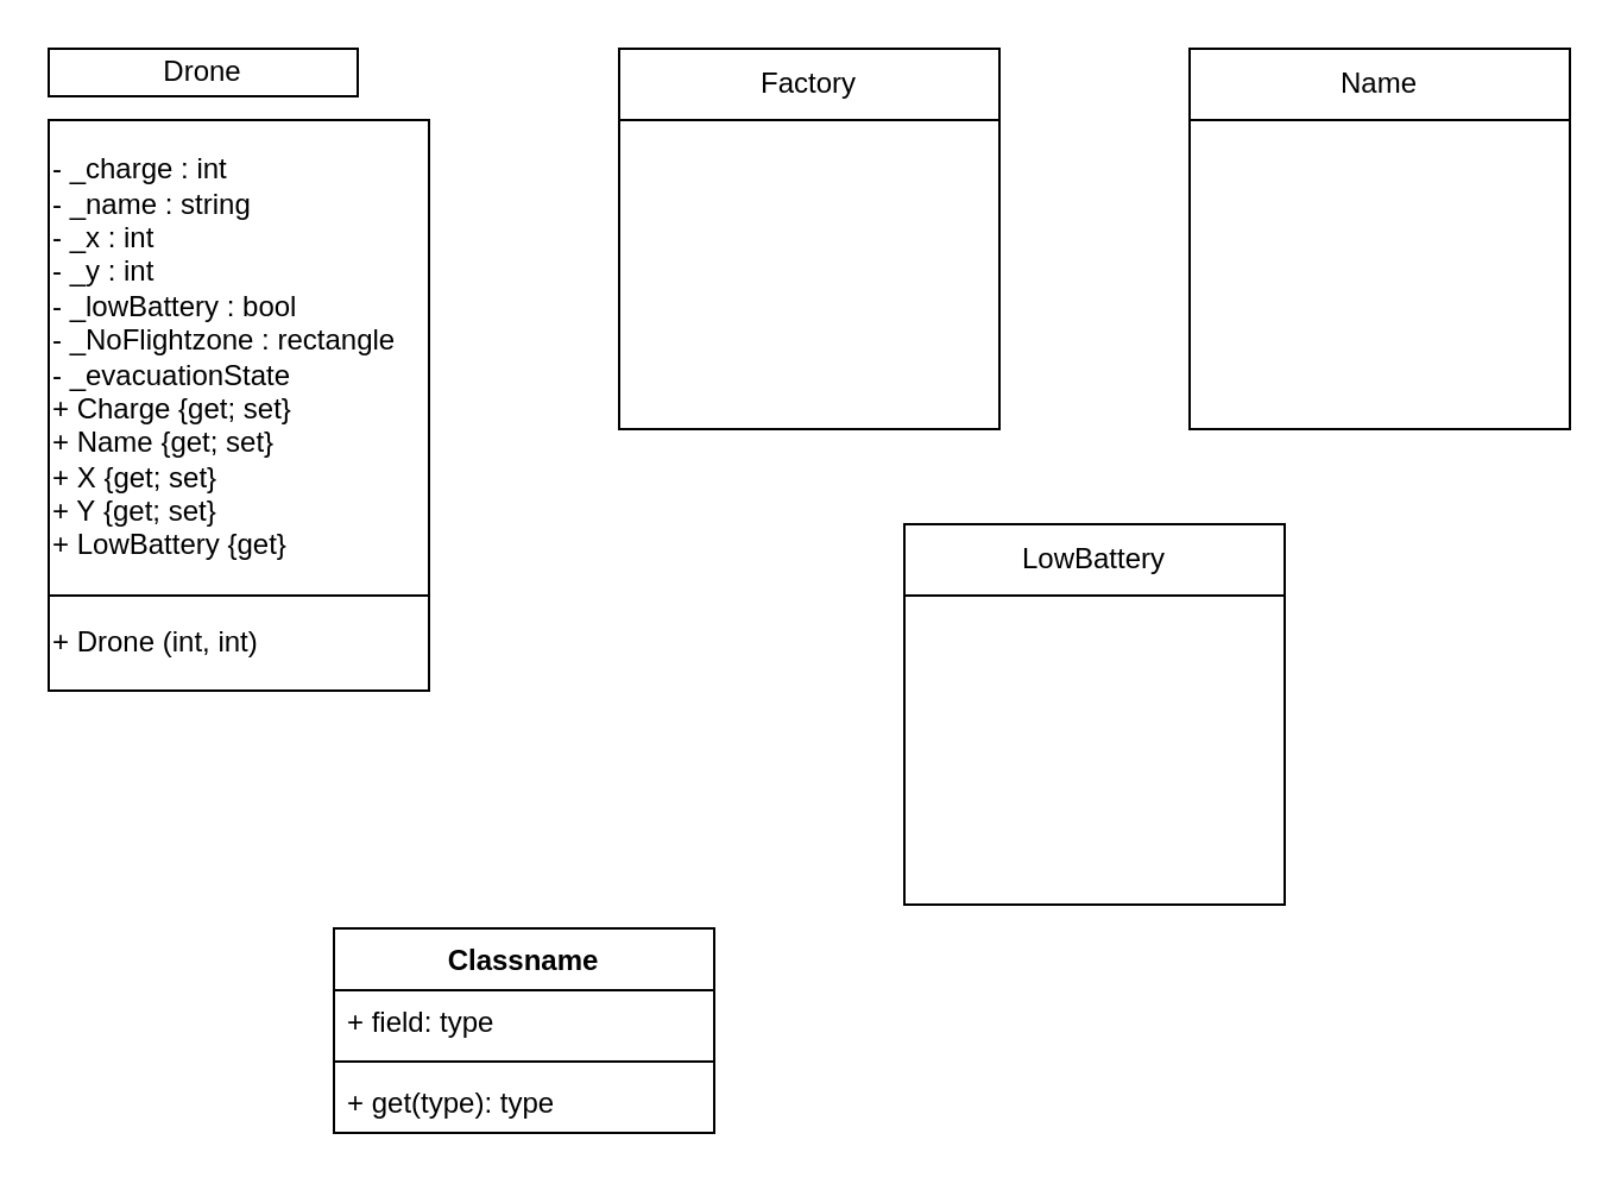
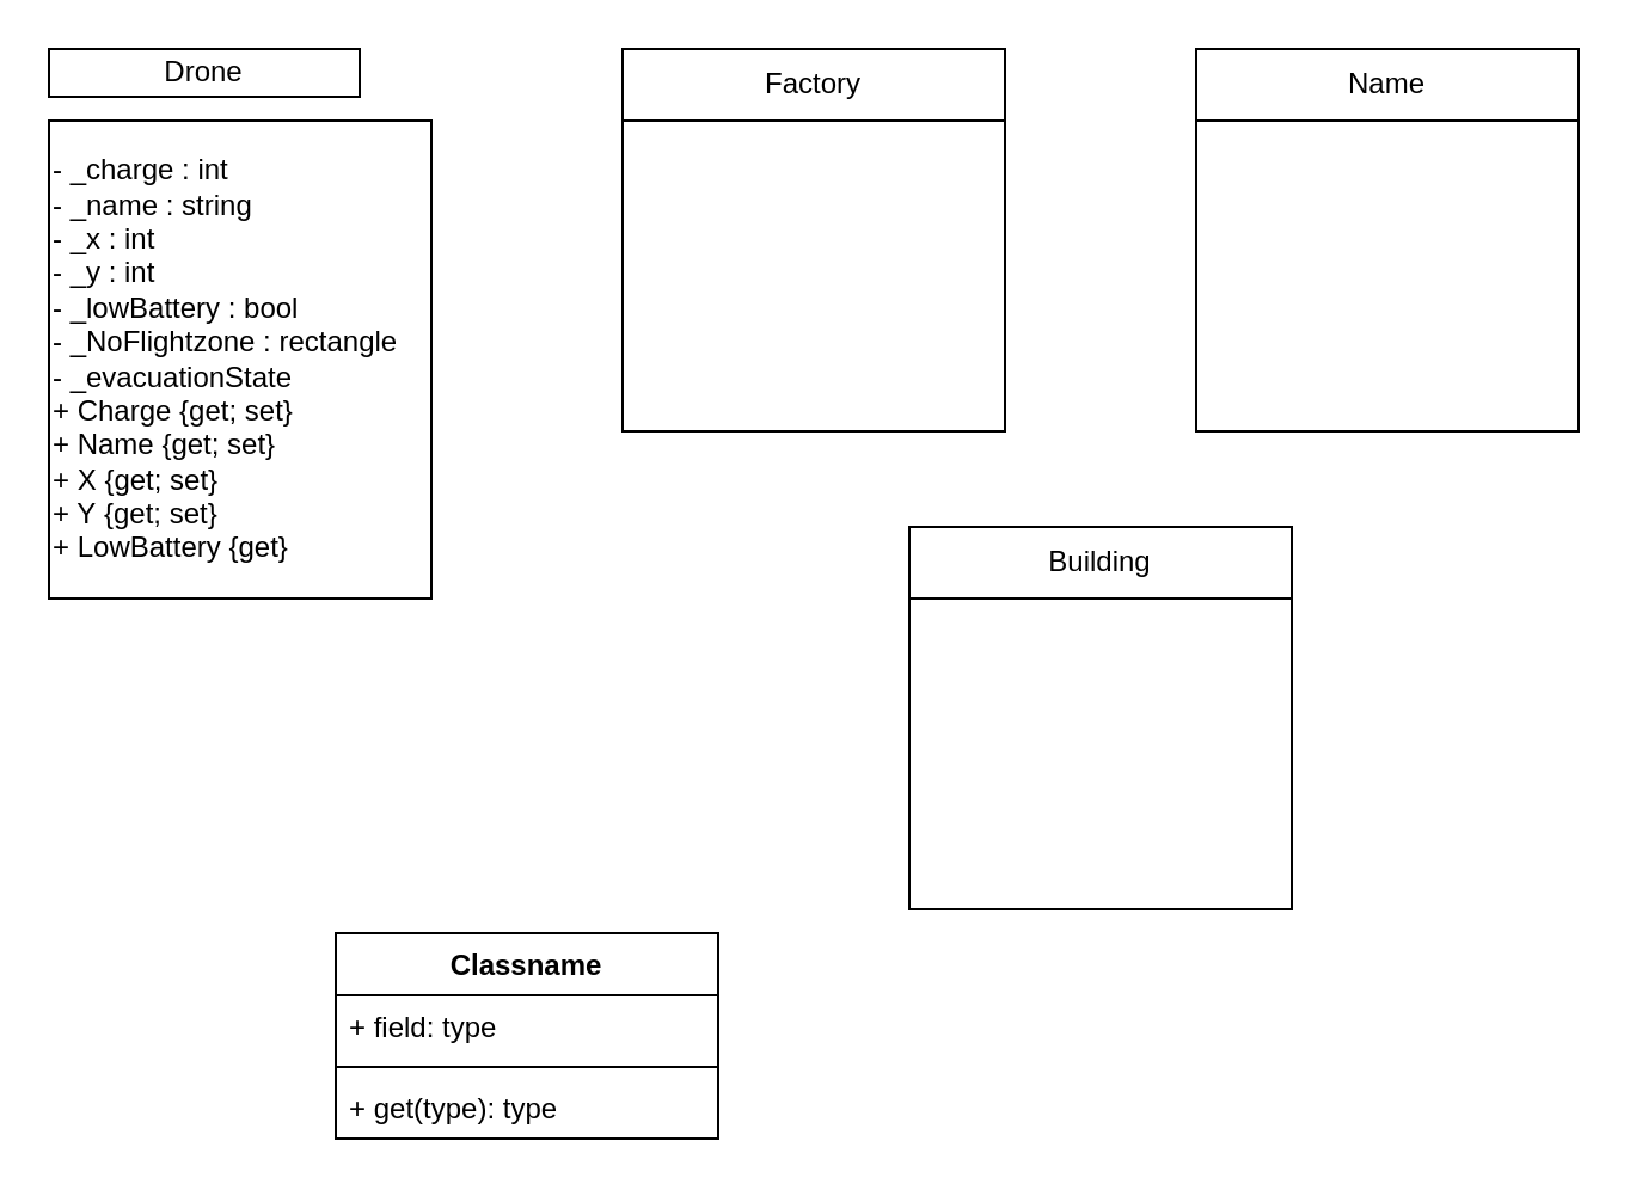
- <mxCell id="7" value="LowBattery" style="rounded=0;whiteSpace=wrap;html=1;" vertex="1" parent="1"><mxGeometry x="380" y="220" width="160" height="30" as="geometry" /></mxCell>
+ <mxCell id="7" value="Building" style="rounded=0;whiteSpace=wrap;html=1;" vertex="1" parent="1"><mxGeometry x="380" y="220" width="160" height="30" as="geometry" /></mxCell>
- <mxCell id="4" value="+ Drone (int, int)" style="rounded=0;whiteSpace=wrap;html=1;align=left;" vertex="1" parent="1"><mxGeometry x="20" y="250" width="160" height="40" as="geometry" /></mxCell>
